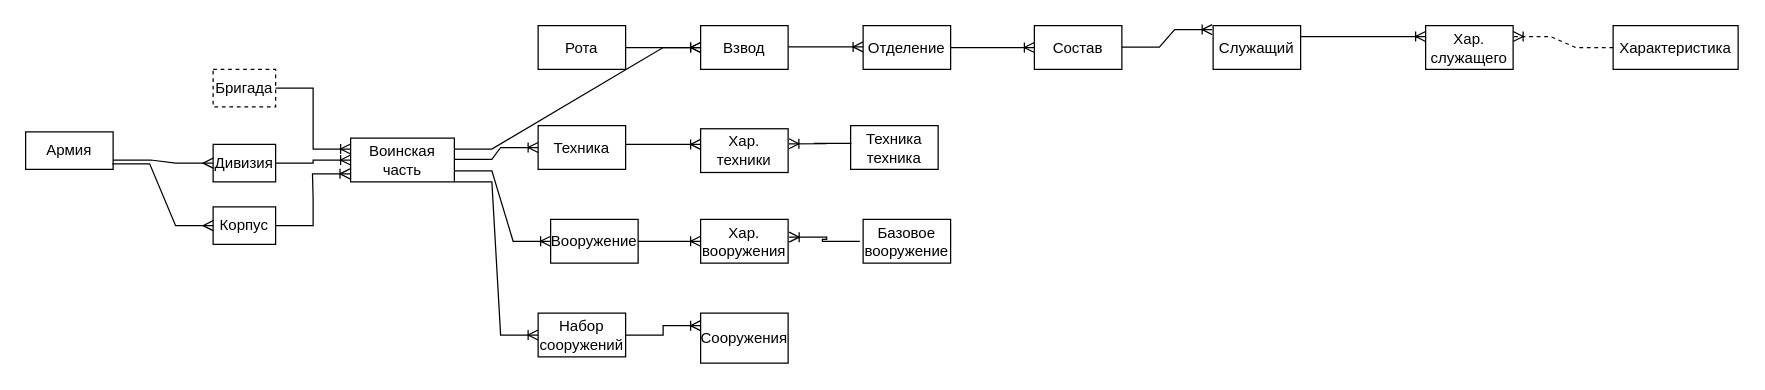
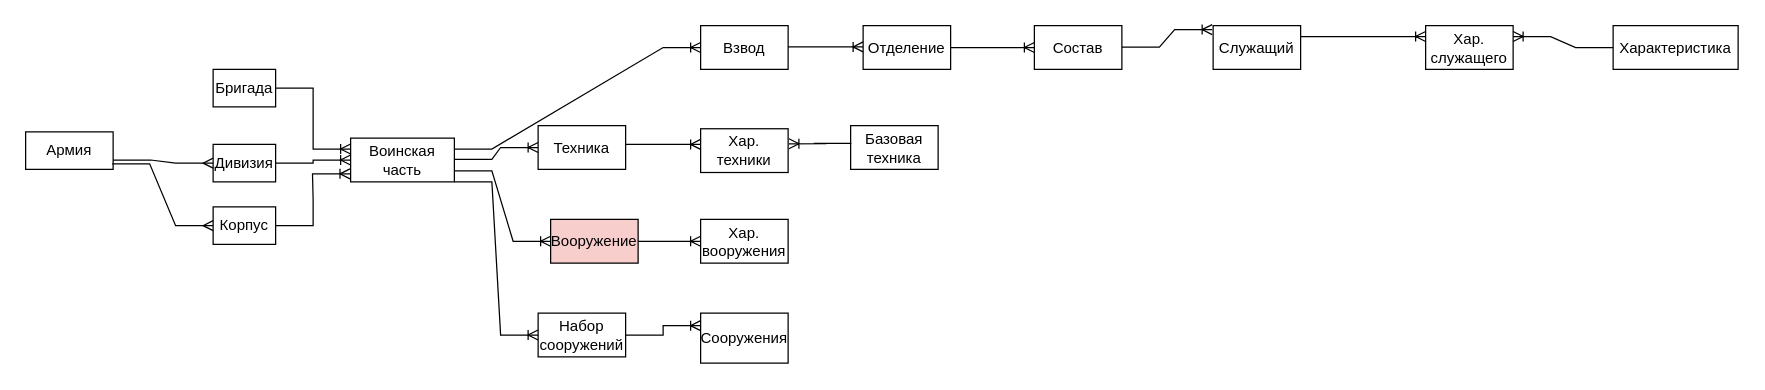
- <mxCell id="41" value="" style="edgeStyle=entityRelationEdgeStyle;fontSize=12;html=1;endArrow=ERoneToMany;rounded=0;entryX=1;entryY=0.25;entryDx=0;entryDy=0;dashed=1;" parent="1" source="40" target="35" edge="1"><mxGeometry width="100" height="100" relative="1" as="geometry"><mxPoint x="1220" y="65" as="sourcePoint" /><mxPoint x="1320" y="-35" as="targetPoint" /></mxGeometry></mxCell>
+ <mxCell id="41" value="" style="edgeStyle=entityRelationEdgeStyle;fontSize=12;html=1;endArrow=ERoneToMany;rounded=0;entryX=1;entryY=0.25;entryDx=0;entryDy=0;" parent="1" source="40" target="35" edge="1"><mxGeometry width="100" height="100" relative="1" as="geometry"><mxPoint x="1220" y="65" as="sourcePoint" /><mxPoint x="1320" y="-35" as="targetPoint" /></mxGeometry></mxCell>
- <mxCell id="12" value="Рота" style="rounded=0;whiteSpace=wrap;html=1;" parent="1" vertex="1"><mxGeometry x="430" y="20" width="70" height="35" as="geometry" /></mxCell>
- <mxCell id="24" value="" style="edgeStyle=entityRelationEdgeStyle;fontSize=12;html=1;endArrow=ERoneToMany;rounded=0;exitX=1;exitY=0.5;exitDx=0;exitDy=0;entryX=0;entryY=0.5;entryDx=0;entryDy=0;" parent="1" source="12" target="13" edge="1"><mxGeometry width="100" height="100" relative="1" as="geometry"><mxPoint x="270" y="85" as="sourcePoint" /><mxPoint x="370" y="-15" as="targetPoint" /></mxGeometry></mxCell>
- <mxCell id="3" value="Бригада" style="rounded=0;whiteSpace=wrap;html=1;dashed=1;" parent="1" vertex="1"><mxGeometry x="170" y="55" width="50" height="30" as="geometry" /></mxCell>
+ <mxCell id="3" value="Бригада" style="rounded=0;whiteSpace=wrap;html=1;" parent="1" vertex="1"><mxGeometry x="170" y="55" width="50" height="30" as="geometry" /></mxCell>
- <mxCell id="20" value="Техника техника" style="rounded=0;whiteSpace=wrap;html=1;" parent="1" vertex="1"><mxGeometry x="680" y="100" width="70" height="35" as="geometry" /></mxCell>
+ <mxCell id="20" value="Базовая техника" style="rounded=0;whiteSpace=wrap;html=1;" parent="1" vertex="1"><mxGeometry x="680" y="100" width="70" height="35" as="geometry" /></mxCell>
- <mxCell id="31" value="" style="edgeStyle=entityRelationEdgeStyle;fontSize=12;html=1;endArrow=ERoneToMany;rounded=0;exitX=-0.037;exitY=0.503;exitDx=0;exitDy=0;entryX=1.012;entryY=0.406;entryDx=0;entryDy=0;entryPerimeter=0;exitPerimeter=0;" parent="1" source="21" target="17" edge="1"><mxGeometry width="100" height="100" relative="1" as="geometry"><mxPoint x="620" y="235" as="sourcePoint" /><mxPoint x="670" y="235" as="targetPoint" /></mxGeometry></mxCell>
- <mxCell id="16" value="Вооружение" style="rounded=0;whiteSpace=wrap;html=1;" parent="1" vertex="1"><mxGeometry x="440" y="175" width="70" height="35" as="geometry" /></mxCell>
+ <mxCell id="16" value="Вооружение" style="rounded=0;whiteSpace=wrap;html=1;fillColor=#f8cecc;" parent="1" vertex="1"><mxGeometry x="440" y="175" width="70" height="35" as="geometry" /></mxCell>
- <mxCell id="21" value="Базовое вооружение" style="rounded=0;whiteSpace=wrap;html=1;" parent="1" vertex="1"><mxGeometry x="690" y="175" width="70" height="35" as="geometry" /></mxCell>
